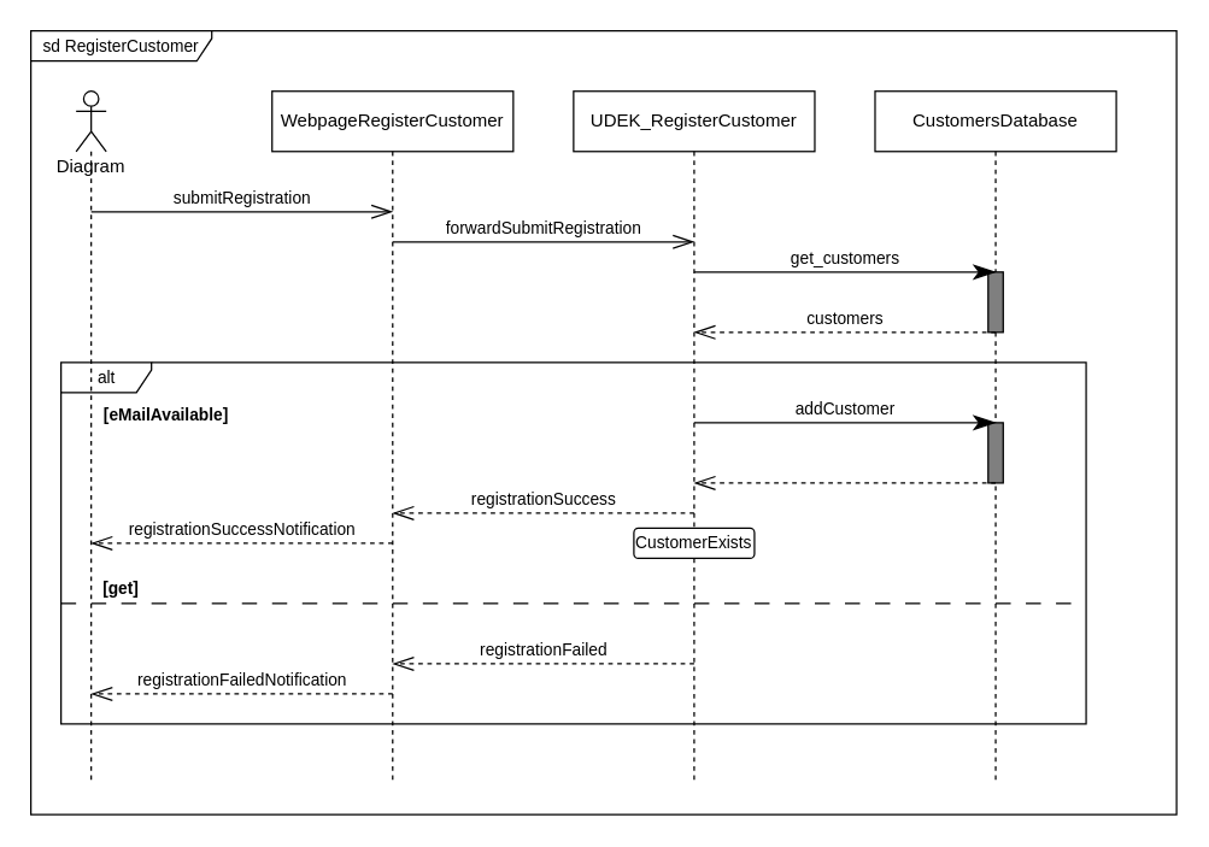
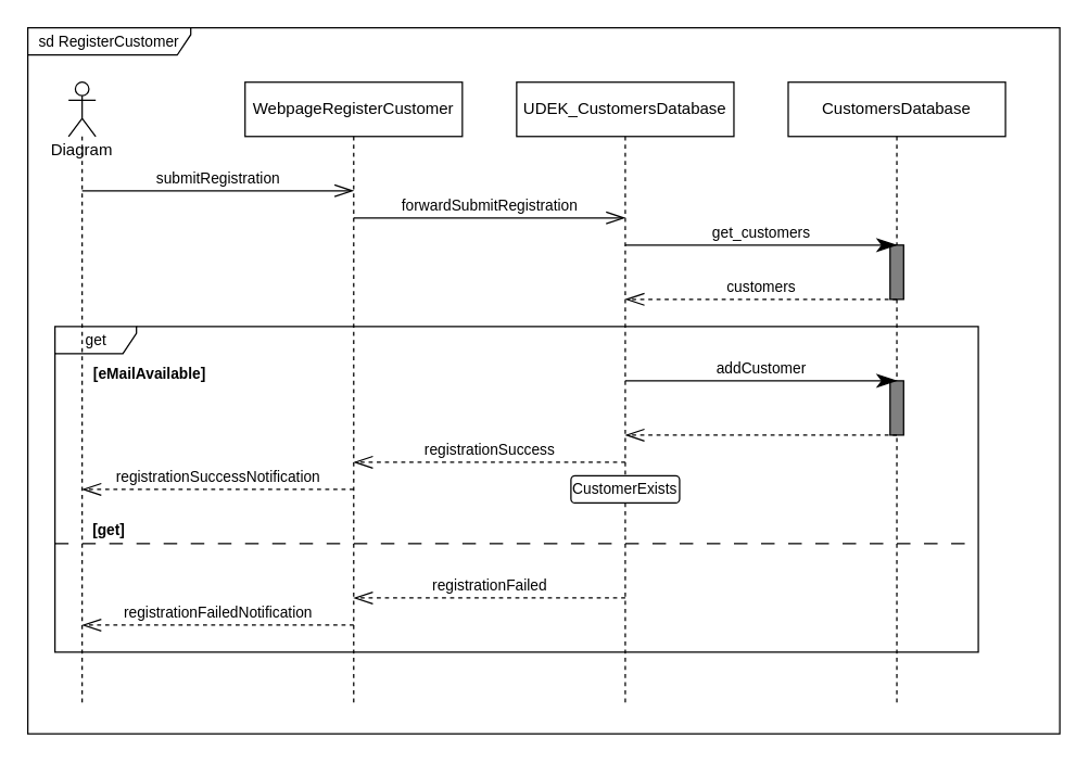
- <mxCell id="5" value="UDEK_RegisterCustomer" style="shape=umlLifeline;perimeter=lifelinePerimeter;whiteSpace=wrap;html=1;container=0;collapsible=0;recursiveResize=0;outlineConnect=0;connectable=0;allowArrows=0;" vertex="1" parent="3"><mxGeometry x="380" y="60" width="160" height="460" as="geometry" /></mxCell>
+ <mxCell id="5" value="UDEK_CustomersDatabase" style="shape=umlLifeline;perimeter=lifelinePerimeter;whiteSpace=wrap;html=1;container=0;collapsible=0;recursiveResize=0;outlineConnect=0;connectable=0;allowArrows=0;" vertex="1" parent="3"><mxGeometry x="380" y="60" width="160" height="460" as="geometry" /></mxCell>
- <mxCell id="9" value="alt" style="shape=umlFrame;tabWidth=110;tabHeight=30;tabPosition=left;html=1;boundedLbl=1;labelInHeader=1;width=60;height=20;fontFamily=Helvetica;fontSize=11;fontColor=default;fillColor=none;connectable=0;allowArrows=0;dropTarget=0;recursiveResize=0;" vertex="1" parent="8"><mxGeometry x="40" y="240" width="680" height="240" as="geometry" /></mxCell>
+ <mxCell id="9" value="get" style="shape=umlFrame;tabWidth=110;tabHeight=30;tabPosition=left;html=1;boundedLbl=1;labelInHeader=1;width=60;height=20;fontFamily=Helvetica;fontSize=11;fontColor=default;fillColor=none;connectable=0;allowArrows=0;dropTarget=0;recursiveResize=0;" vertex="1" parent="8"><mxGeometry x="40" y="240" width="680" height="240" as="geometry" /></mxCell>
